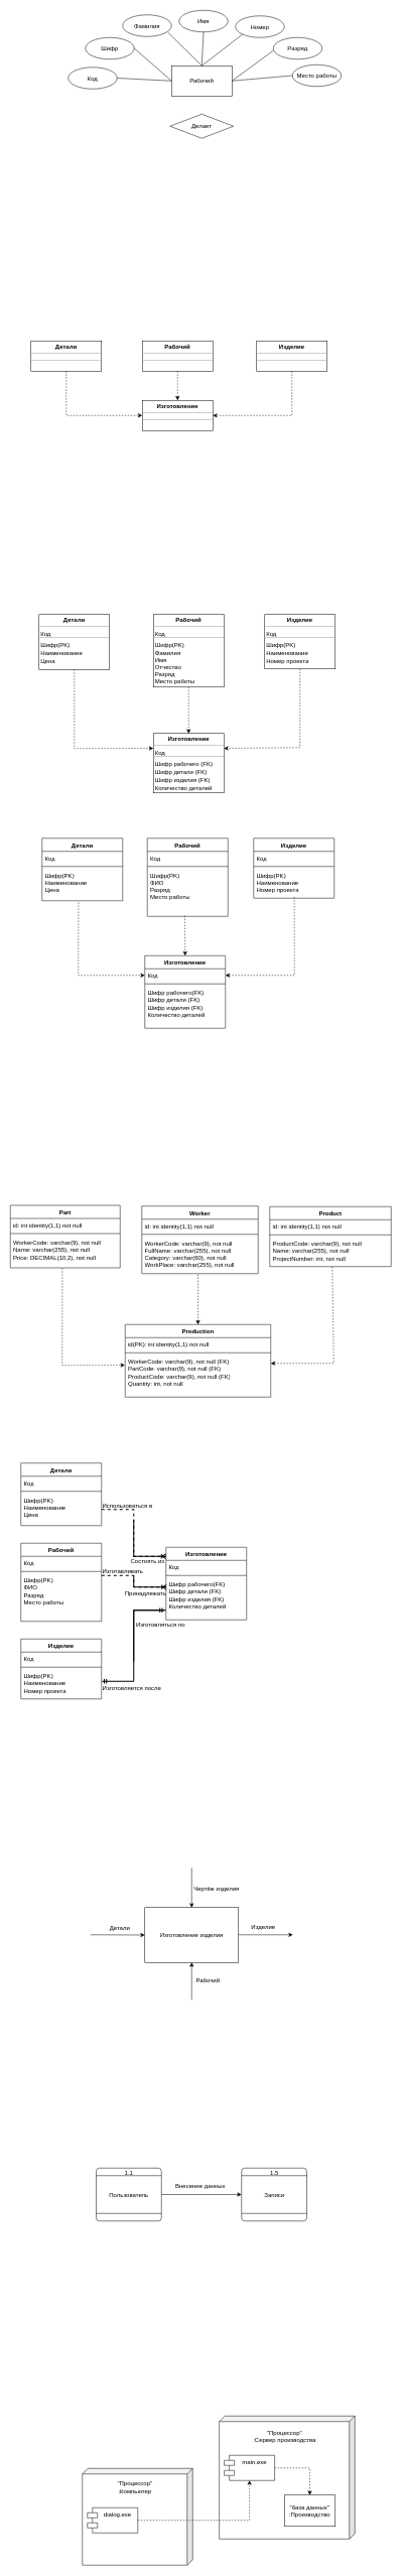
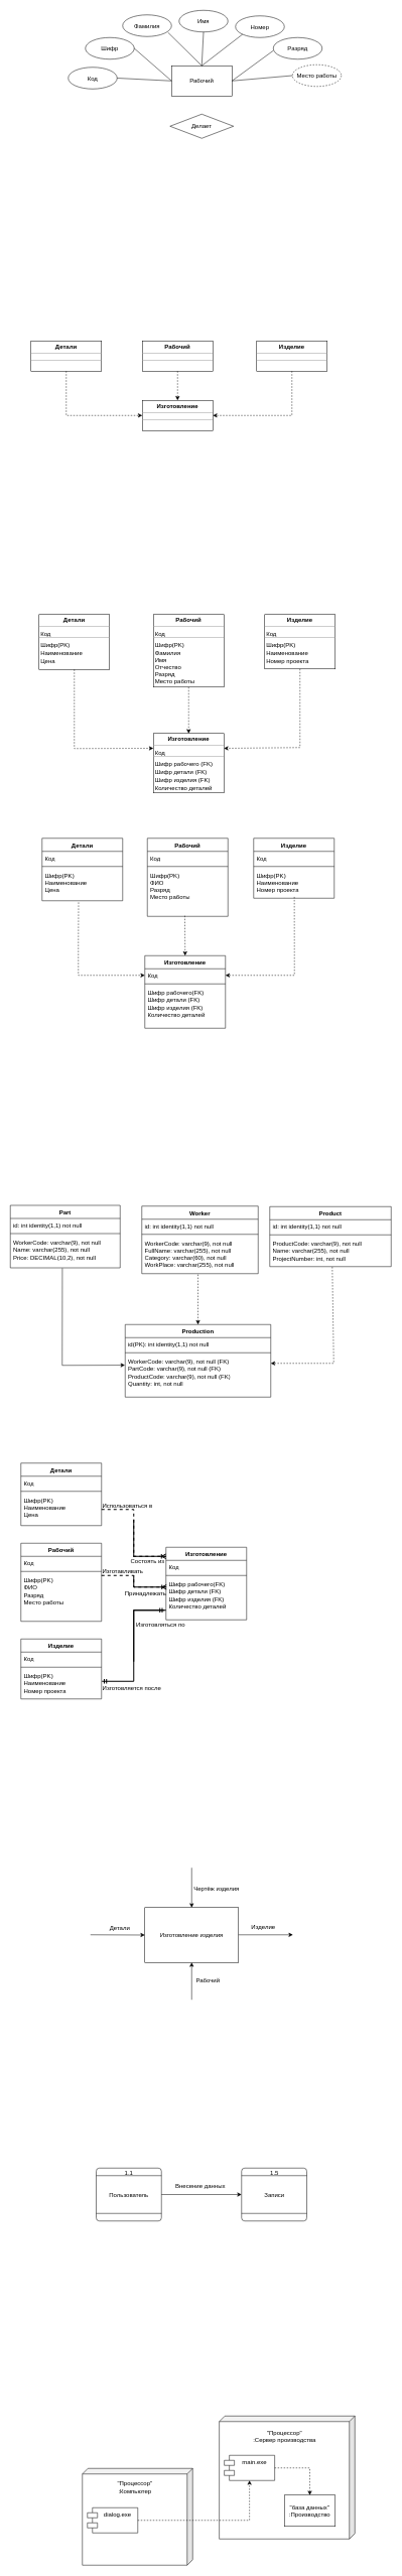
- <mxCell id="7" value="Место работы" style="ellipse;whiteSpace=wrap;html=1;" parent="1" vertex="1"><mxGeometry x="580" y="128" width="97" height="43" as="geometry" /></mxCell>
+ <mxCell id="7" value="Место работы" style="ellipse;whiteSpace=wrap;html=1;dashed=1;" parent="1" vertex="1"><mxGeometry x="580" y="128" width="97" height="43" as="geometry" /></mxCell>
- <mxCell id="67" value="" style="endArrow=classic;html=1;rounded=0;exitX=0.474;exitY=1.01;exitDx=0;exitDy=0;exitPerimeter=0;entryX=-0.002;entryY=0.246;entryDx=0;entryDy=0;entryPerimeter=0;dashed=1;" parent="1" source="62" target="66" edge="1"><mxGeometry width="50" height="50" relative="1" as="geometry"><mxPoint x="339" y="2597" as="sourcePoint" /><mxPoint x="216" y="2727" as="targetPoint" /><Array as="points"><mxPoint x="123" y="2709" /></Array></mxGeometry></mxCell>
+ <mxCell id="67" value="" style="endArrow=classic;html=1;rounded=0;exitX=0.474;exitY=1.01;exitDx=0;exitDy=0;exitPerimeter=0;entryX=-0.002;entryY=0.246;entryDx=0;entryDy=0;entryPerimeter=0;dashed=0;" parent="1" source="62" target="66" edge="1"><mxGeometry width="50" height="50" relative="1" as="geometry"><mxPoint x="339" y="2597" as="sourcePoint" /><mxPoint x="216" y="2727" as="targetPoint" /><Array as="points"><mxPoint x="123" y="2709" /></Array></mxGeometry></mxCell>
